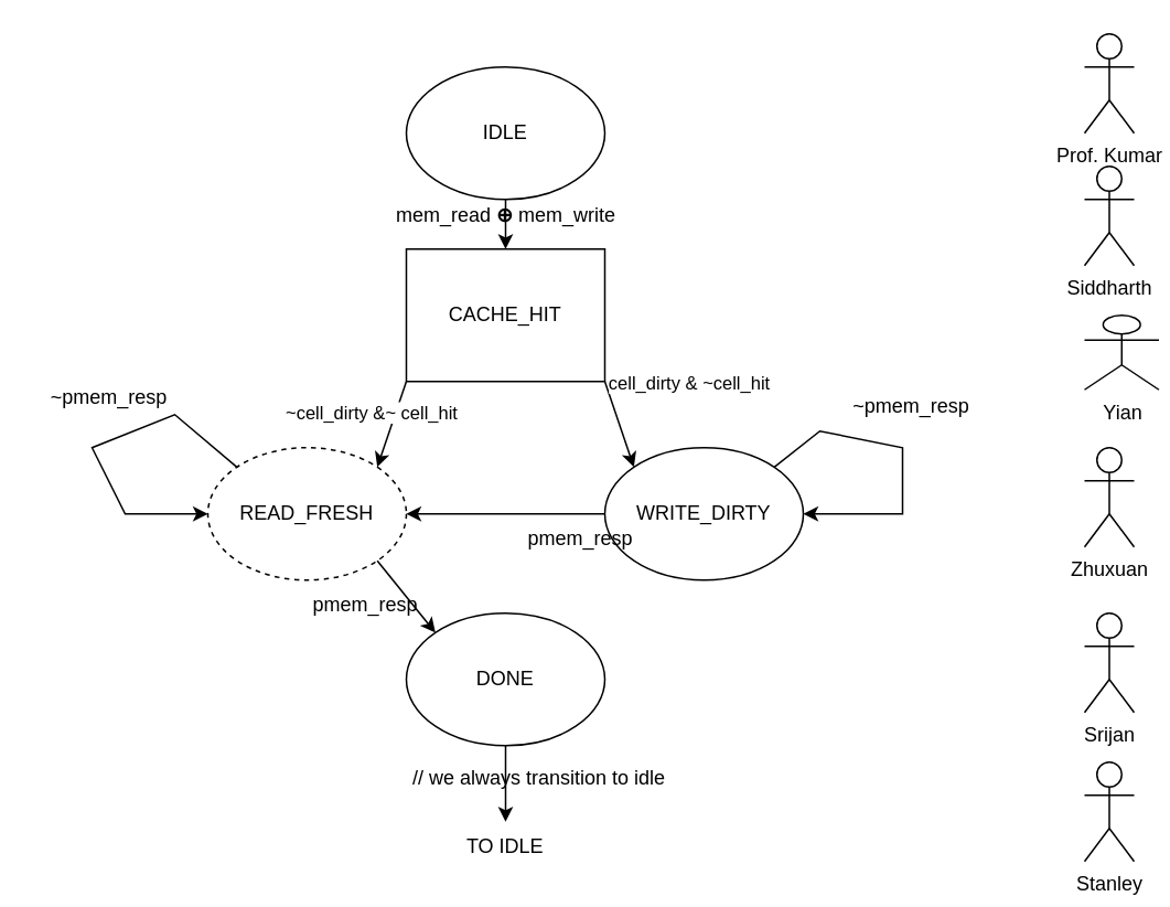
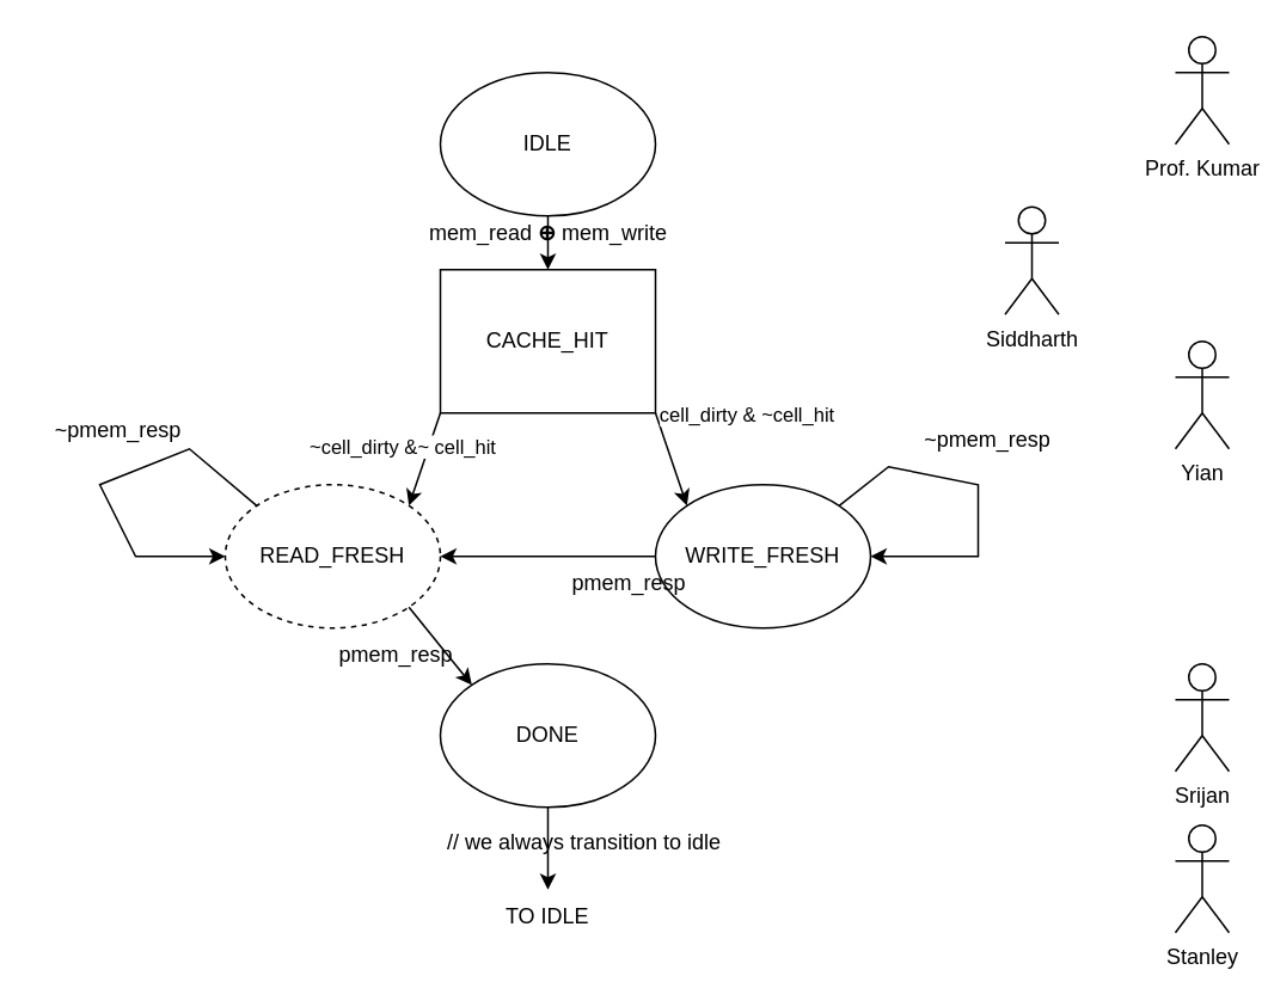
- <mxCell id="16" value="Siddharth " style="shape=umlActor;verticalLabelPosition=bottom;verticalAlign=top;html=1;outlineConnect=0;" vertex="1" parent="1"><mxGeometry x="655" y="100" width="30" height="60" as="geometry" /></mxCell>
+ <mxCell id="16" value="Siddharth " style="shape=umlActor;verticalLabelPosition=bottom;verticalAlign=top;html=1;outlineConnect=0;" vertex="1" parent="1"><mxGeometry x="560" y="115" width="30" height="60" as="geometry" /></mxCell>
- <mxCell id="20" value="Yian " style="shape=umlActor;verticalLabelPosition=bottom;verticalAlign=top;html=1;outlineConnect=0;" vertex="1" parent="1"><mxGeometry x="655" y="190" width="45" height="45" as="geometry" /></mxCell>
+ <mxCell id="20" value="Yian " style="shape=umlActor;verticalLabelPosition=bottom;verticalAlign=top;html=1;outlineConnect=0;" vertex="1" parent="1"><mxGeometry x="655" y="190" width="30" height="60" as="geometry" /></mxCell>
- <mxCell id="22" value="Zhuxuan " style="shape=umlActor;verticalLabelPosition=bottom;verticalAlign=top;html=1;outlineConnect=0;" vertex="1" parent="1"><mxGeometry x="655" y="270" width="30" height="60" as="geometry" /></mxCell>
- <mxCell id="5" value="WRITE_DIRTY" style="ellipse;whiteSpace=wrap;html=1;" vertex="1" parent="1"><mxGeometry x="365" y="270" width="120" height="80" as="geometry" /></mxCell>
+ <mxCell id="5" value="WRITE_FRESH" style="ellipse;whiteSpace=wrap;html=1;" vertex="1" parent="1"><mxGeometry x="365" y="270" width="120" height="80" as="geometry" /></mxCell>
